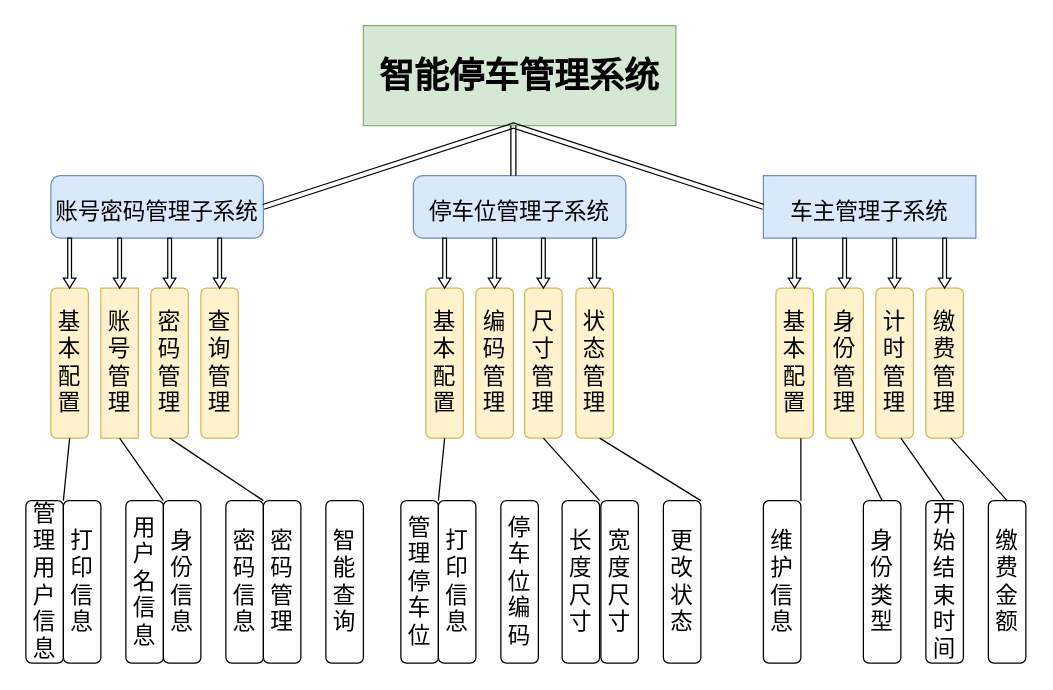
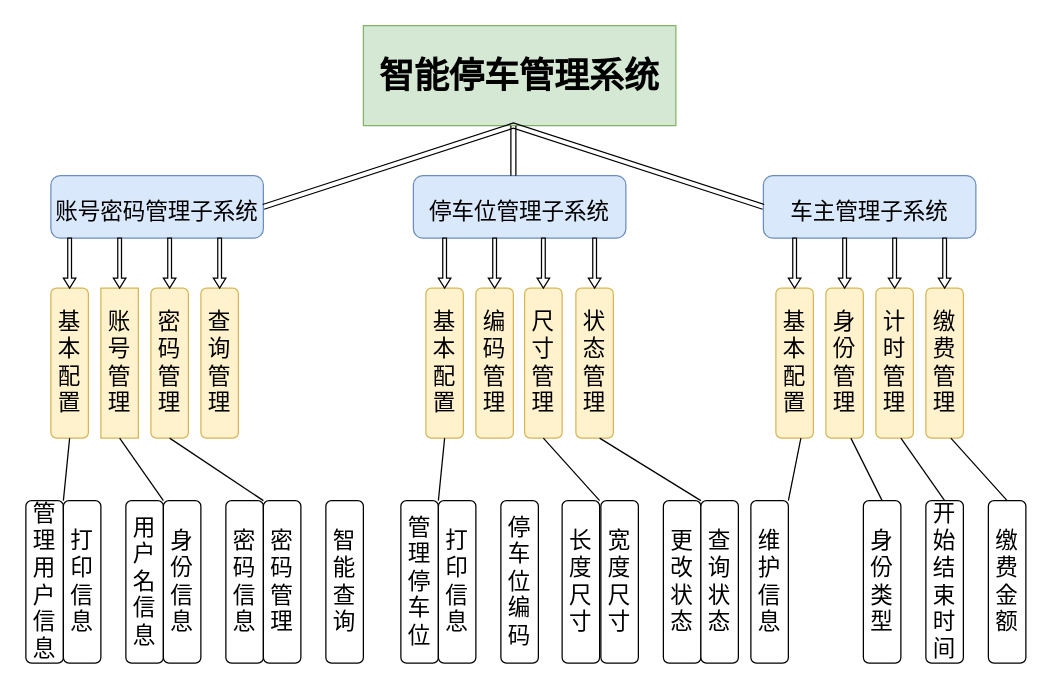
- <mxCell id="5" value="&lt;span style=&quot;font-size: 18px&quot;&gt;车主管理子系统&lt;/span&gt;" style="whiteSpace=wrap;html=1;fontSize=28;fillColor=#dae8fc;strokeColor=#6c8ebf;rounded=0;" vertex="1" parent="1"><mxGeometry x="610" y="140" width="170" height="50" as="geometry" /></mxCell>
+ <mxCell id="5" value="&lt;span style=&quot;font-size: 18px&quot;&gt;车主管理子系统&lt;/span&gt;" style="rounded=1;whiteSpace=wrap;html=1;fontSize=28;fillColor=#dae8fc;strokeColor=#6c8ebf;" vertex="1" parent="1"><mxGeometry x="610" y="140" width="170" height="50" as="geometry" /></mxCell>
+ <mxCell id="47" value="查询状态" style="rounded=1;whiteSpace=wrap;html=1;fontSize=18;fontColor=#000000;" vertex="1" parent="1"><mxGeometry x="560" y="400" width="30" height="130" as="geometry" /></mxCell>
- <mxCell id="48" value="维护信息" style="rounded=1;whiteSpace=wrap;html=1;fontSize=18;fontColor=#000000;" vertex="1" parent="1"><mxGeometry x="610" y="400" width="30" height="130" as="geometry" /></mxCell>
+ <mxCell id="48" value="维护信息" style="rounded=1;whiteSpace=wrap;html=1;fontSize=18;fontColor=#000000;" vertex="1" parent="1"><mxGeometry x="600" y="400" width="30" height="130" as="geometry" /></mxCell>
